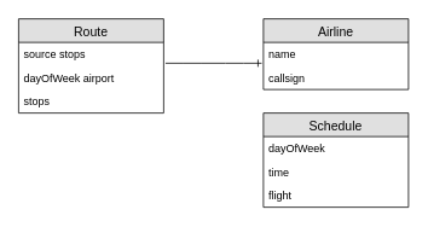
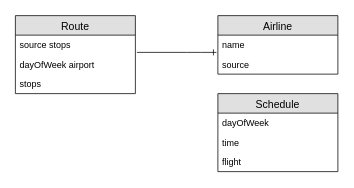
- <mxCell id="8" value="callsign" style="text;strokeColor=none;fillColor=none;spacingLeft=4;spacingRight=4;overflow=hidden;rotatable=0;points=[[0,0.5],[1,0.5]];portConstraint=eastwest;fontSize=12;" vertex="1" parent="6"><mxGeometry y="52" width="160" height="26" as="geometry" /></mxCell>
+ <mxCell id="8" value="source" style="text;strokeColor=none;fillColor=none;spacingLeft=4;spacingRight=4;overflow=hidden;rotatable=0;points=[[0,0.5],[1,0.5]];portConstraint=eastwest;fontSize=12;" vertex="1" parent="6"><mxGeometry y="52" width="160" height="26" as="geometry" /></mxCell>
